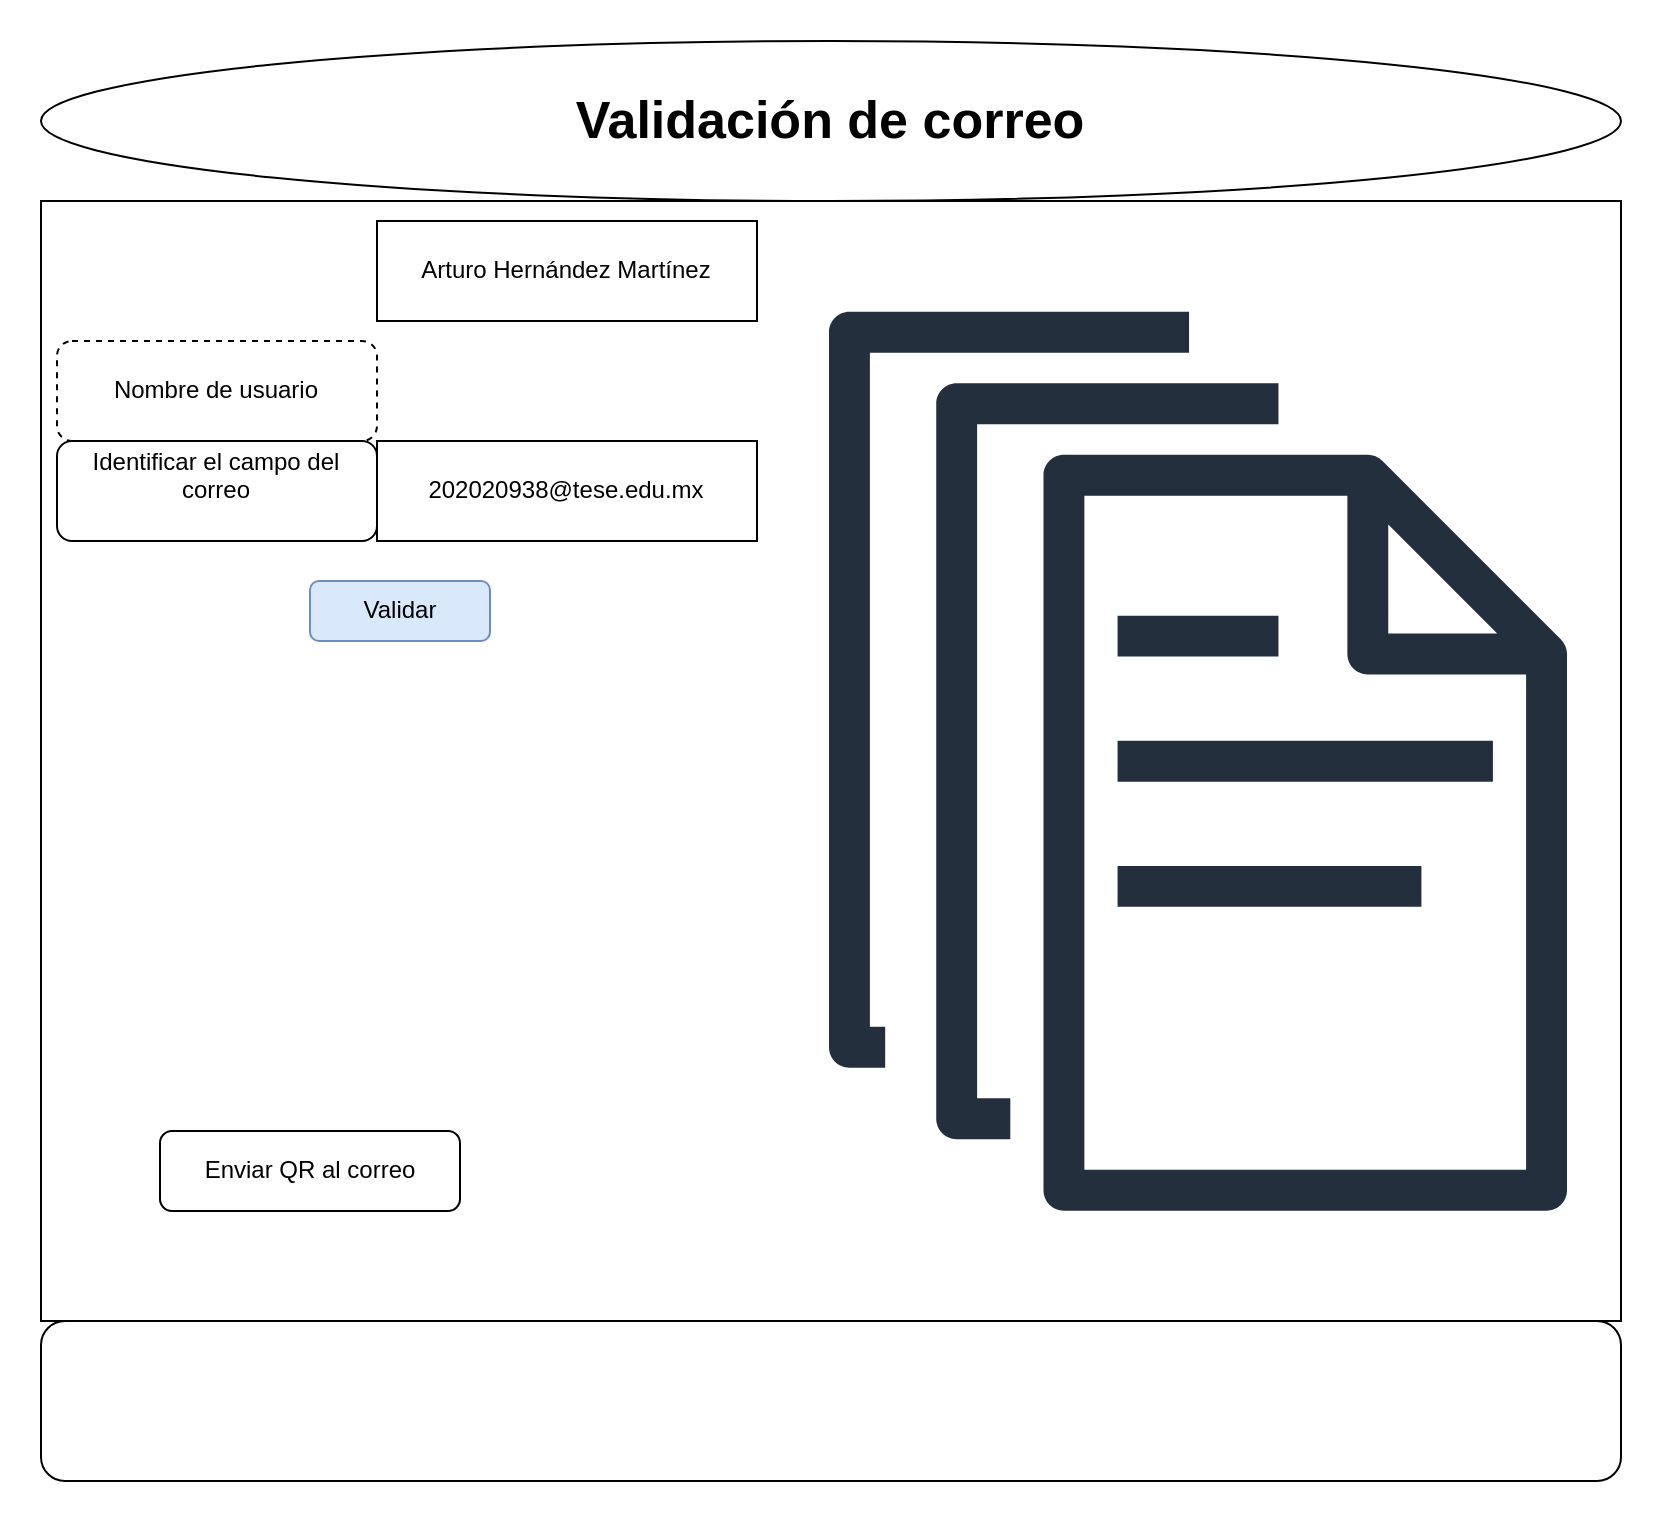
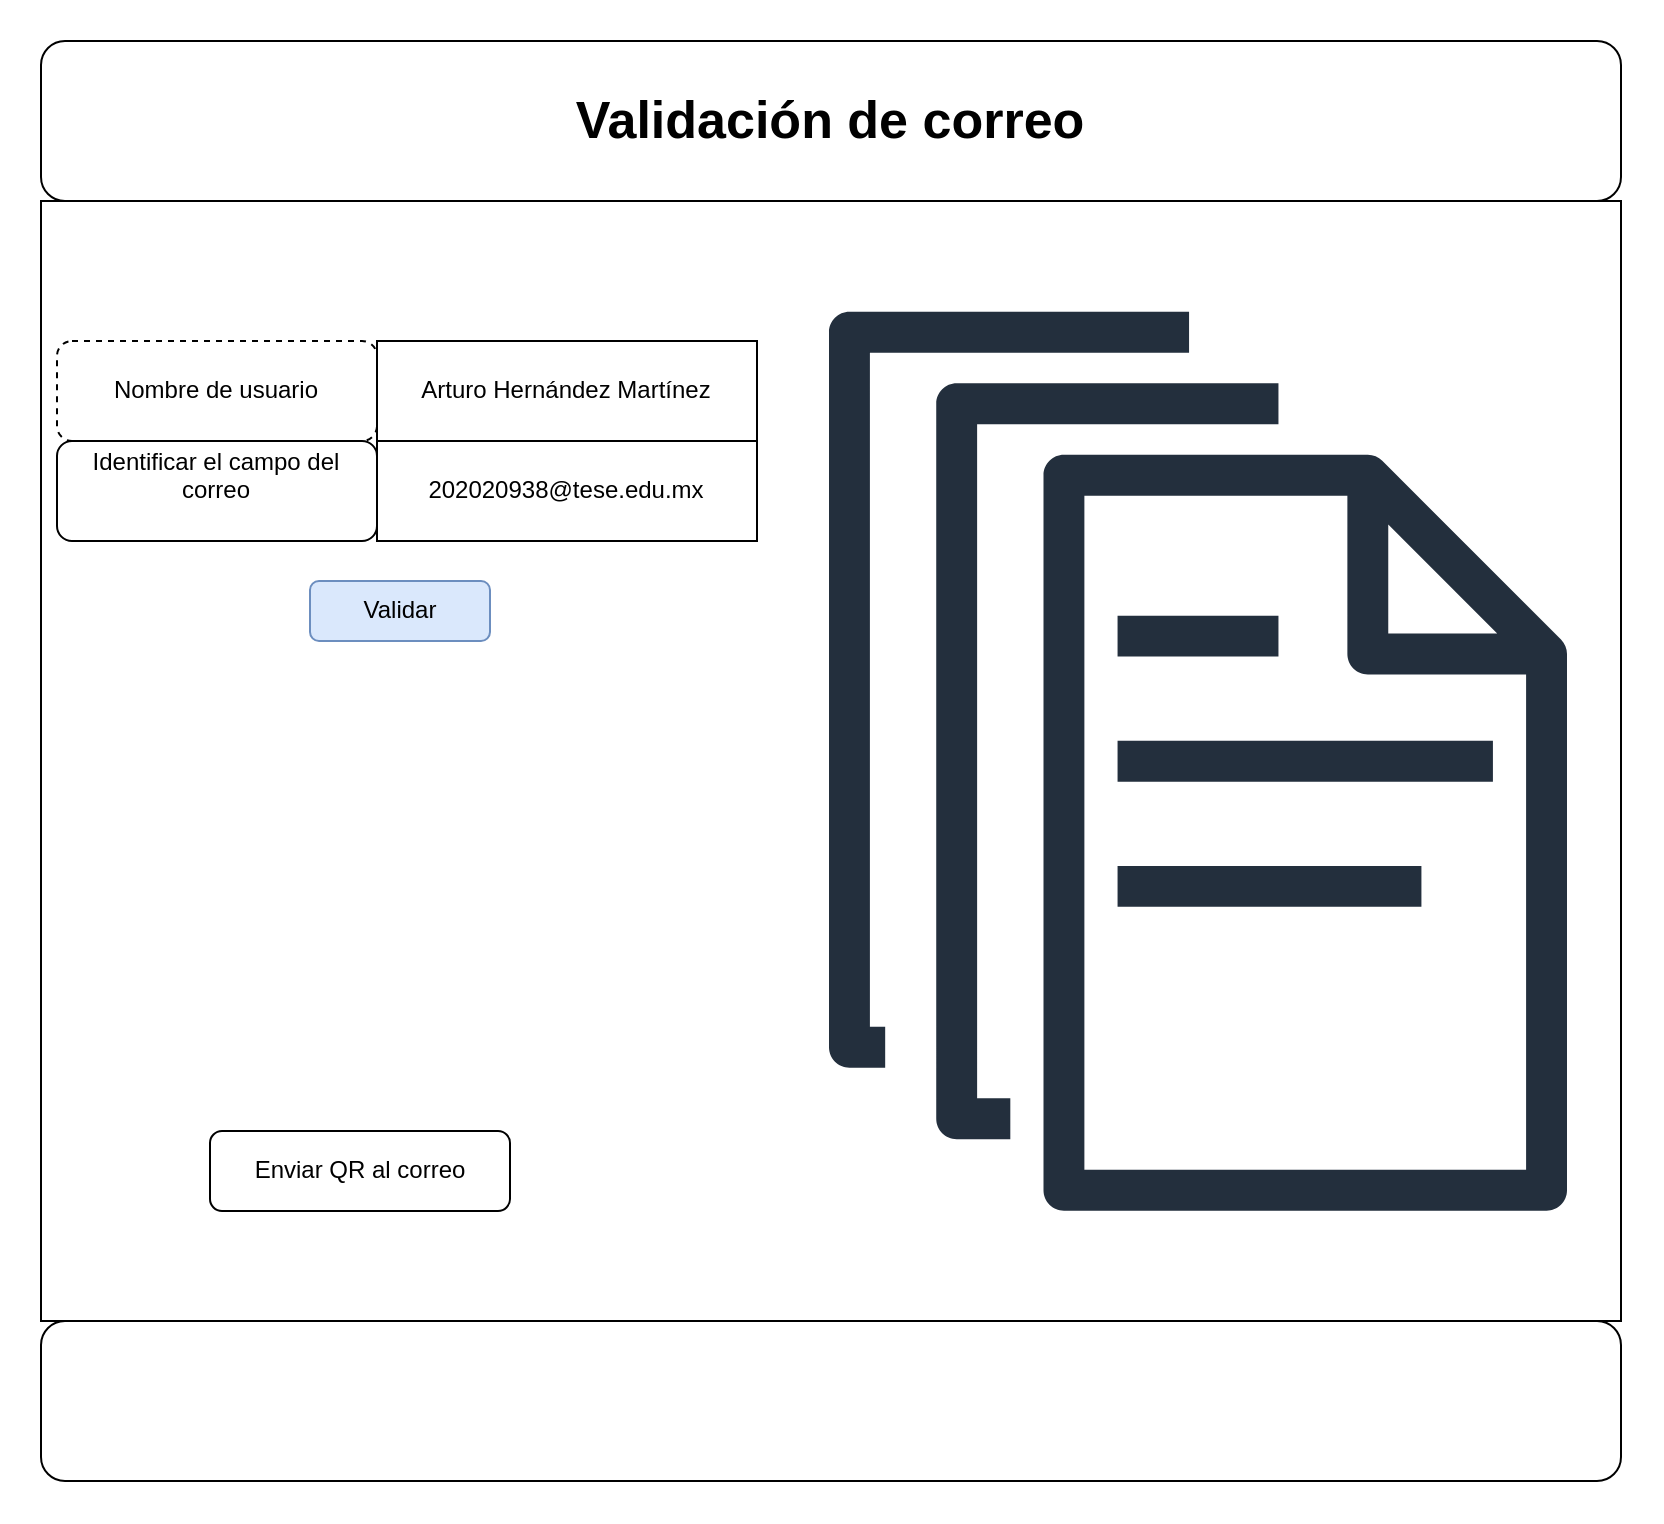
- <mxCell id="2" value="&lt;h1&gt;&lt;font style=&quot;font-size: 26px;&quot;&gt;Validación de correo&lt;/font&gt;&lt;/h1&gt;" style="ellipse;whiteSpace=wrap;html=1;movable=0;resizable=0;rotatable=0;deletable=0;editable=0;locked=1;connectable=0;" parent="1" vertex="1"><mxGeometry x="20" width="790" height="80" as="geometry" y="20" /></mxCell>
+ <mxCell id="2" value="&lt;h1&gt;&lt;font style=&quot;font-size: 26px;&quot;&gt;Validación de correo&lt;/font&gt;&lt;/h1&gt;" style="rounded=1;whiteSpace=wrap;html=1;movable=0;resizable=0;rotatable=0;deletable=0;editable=0;locked=1;connectable=0;" parent="1" vertex="1"><mxGeometry x="20" width="790" height="80" as="geometry" y="20" /></mxCell>
- <mxCell id="6" value="Arturo Hernández Martínez" style="rounded=0;whiteSpace=wrap;html=1;" parent="1" vertex="1"><mxGeometry x="188" y="110" width="190" height="50" as="geometry" /></mxCell>
+ <mxCell id="6" value="Arturo Hernández Martínez" style="rounded=0;whiteSpace=wrap;html=1;" parent="1" vertex="1"><mxGeometry x="188" y="170" width="190" height="50" as="geometry" /></mxCell>
- <mxCell id="9" value="Enviar QR al correo" style="rounded=1;whiteSpace=wrap;html=1;" parent="1" vertex="1"><mxGeometry x="79.5" y="565" width="150" height="40" as="geometry" /></mxCell>
+ <mxCell id="9" value="Enviar QR al correo" style="rounded=1;whiteSpace=wrap;html=1;" parent="1" vertex="1"><mxGeometry x="104.5" y="565" width="150" height="40" as="geometry" /></mxCell>
